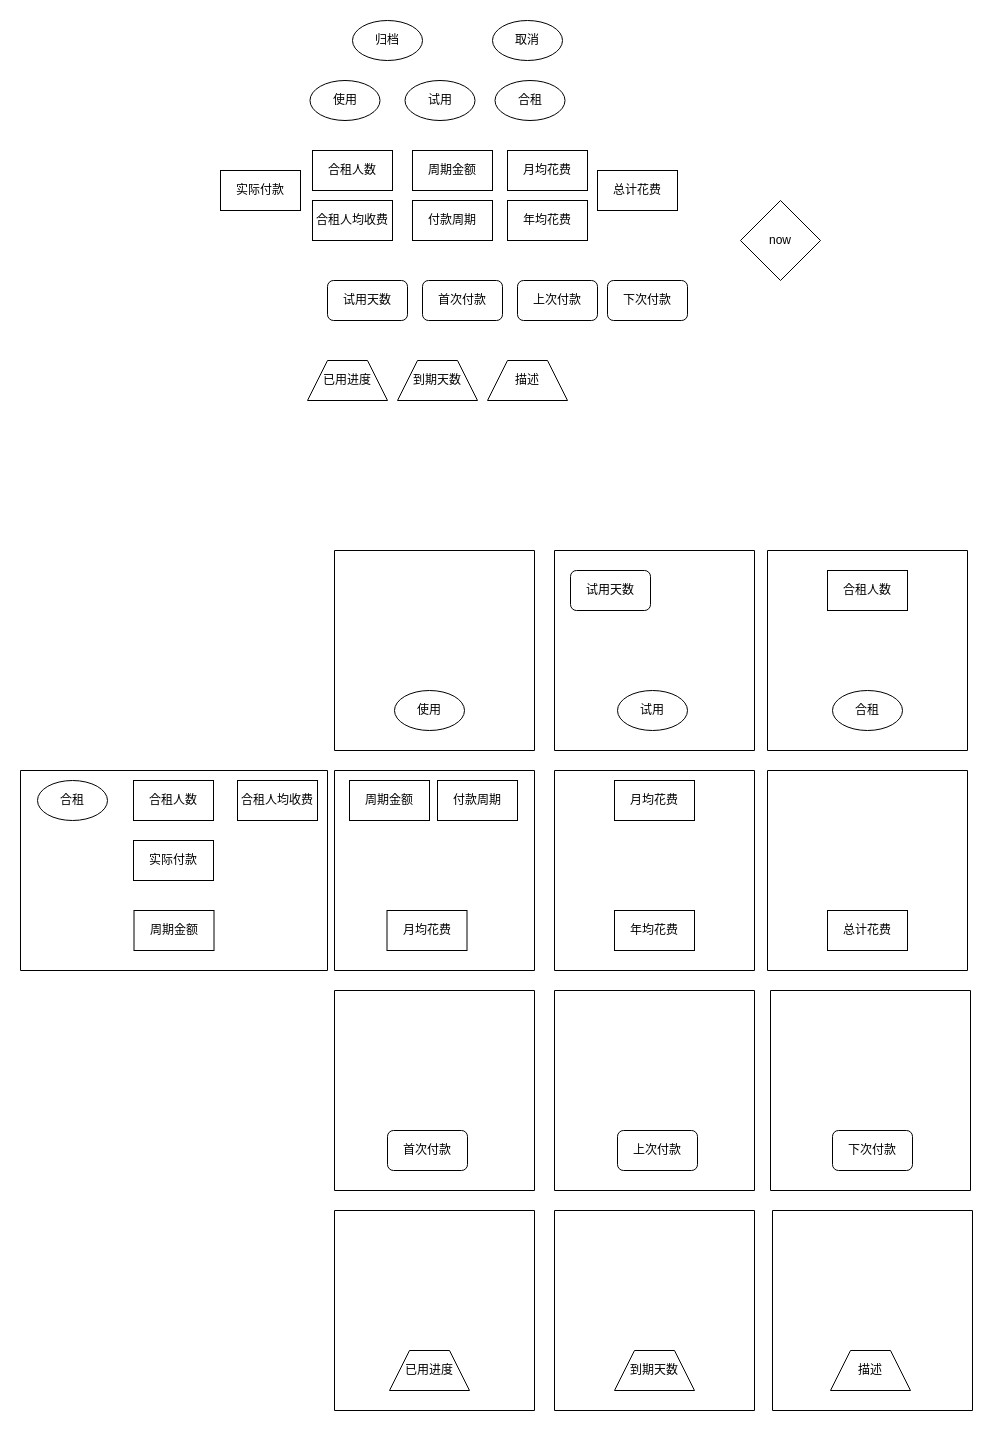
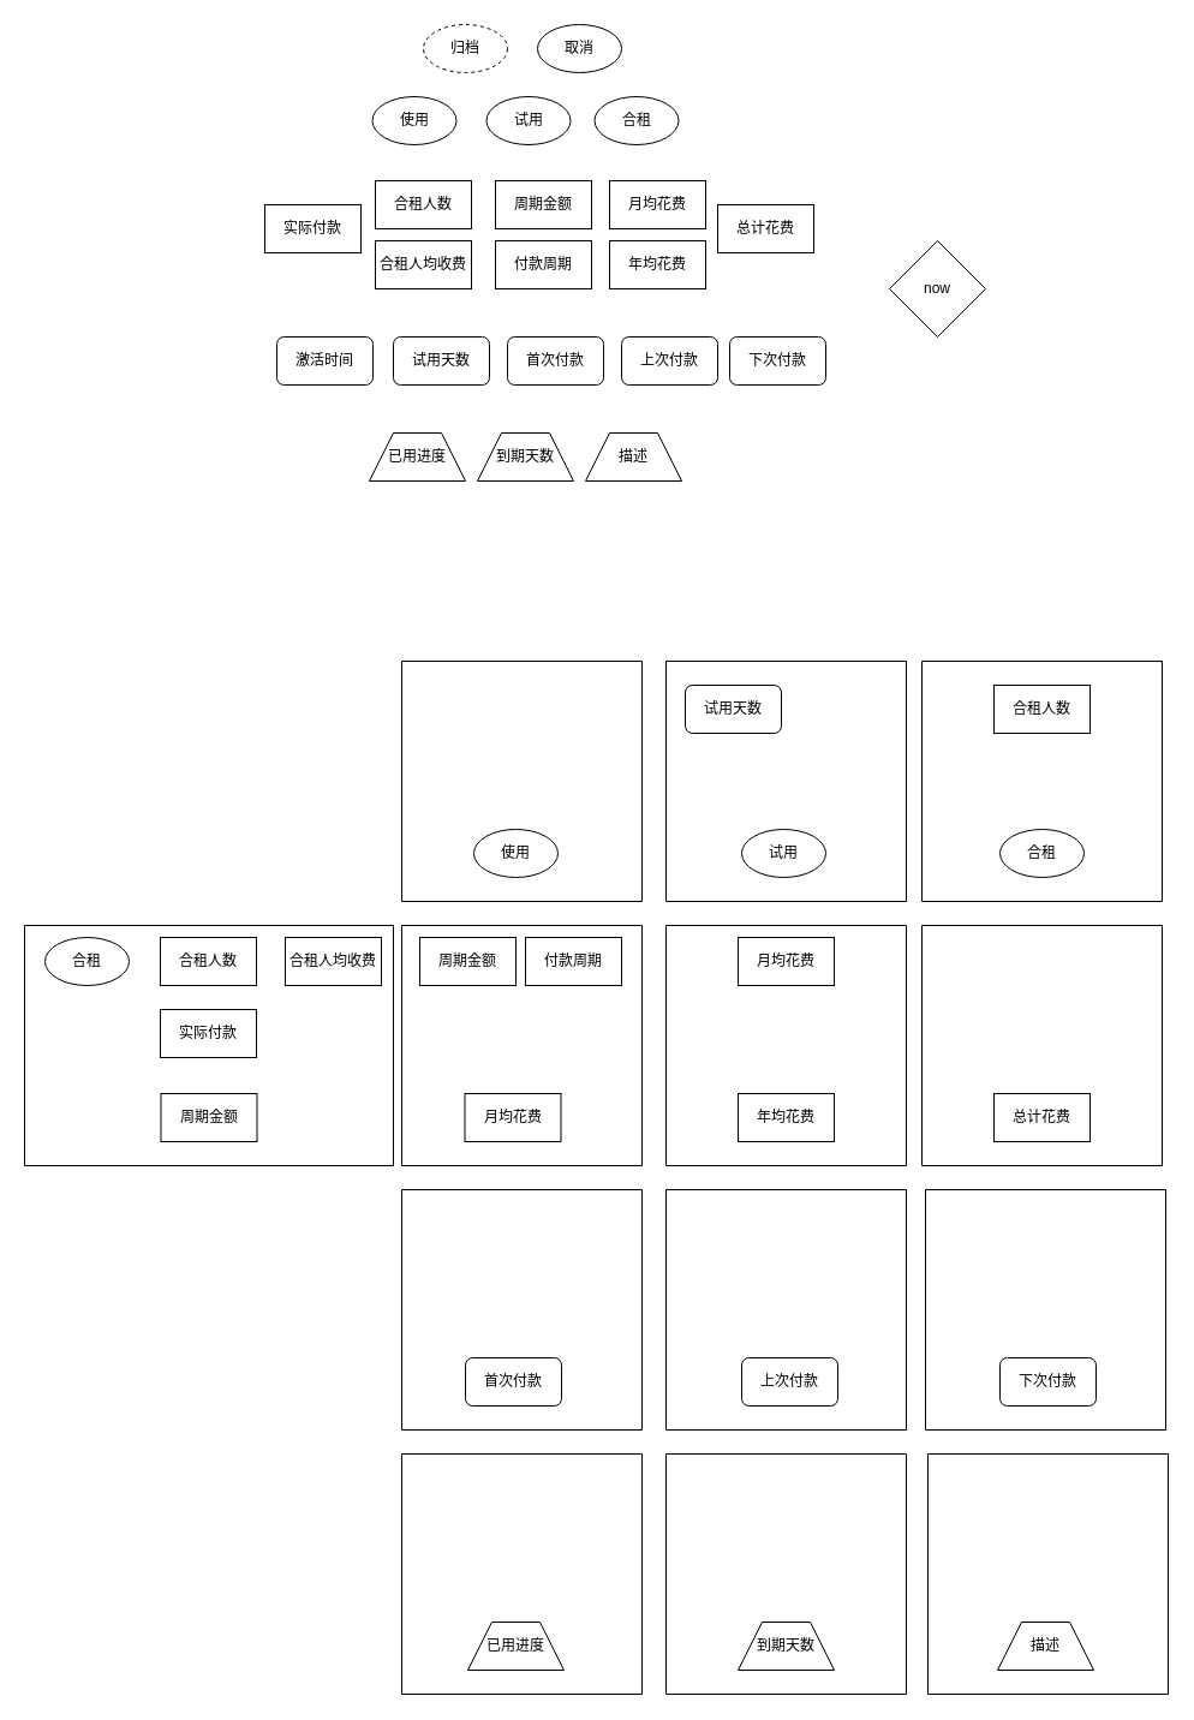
- <mxCell id="5" value="归档" style="ellipse;whiteSpace=wrap;html=1;rounded=0;" vertex="1" parent="1"><mxGeometry x="352" y="20" width="70" height="40" as="geometry" /></mxCell>
+ <mxCell id="5" value="归档" style="ellipse;whiteSpace=wrap;html=1;rounded=0;dashed=1;" vertex="1" parent="1"><mxGeometry x="352" y="20" width="70" height="40" as="geometry" /></mxCell>
- <mxCell id="4" value="取消" style="ellipse;whiteSpace=wrap;html=1;rounded=0;" vertex="1" parent="1"><mxGeometry x="492" y="20" width="70" height="40" as="geometry" /></mxCell>
+ <mxCell id="4" value="取消" style="ellipse;whiteSpace=wrap;html=1;rounded=0;" vertex="1" parent="1"><mxGeometry x="447" y="20" width="70" height="40" as="geometry" /></mxCell>
+ <mxCell id="7" value="激活时间" style="rounded=1;whiteSpace=wrap;html=1;" vertex="1" parent="1"><mxGeometry x="230" y="280" width="80" height="40" as="geometry" /></mxCell>
